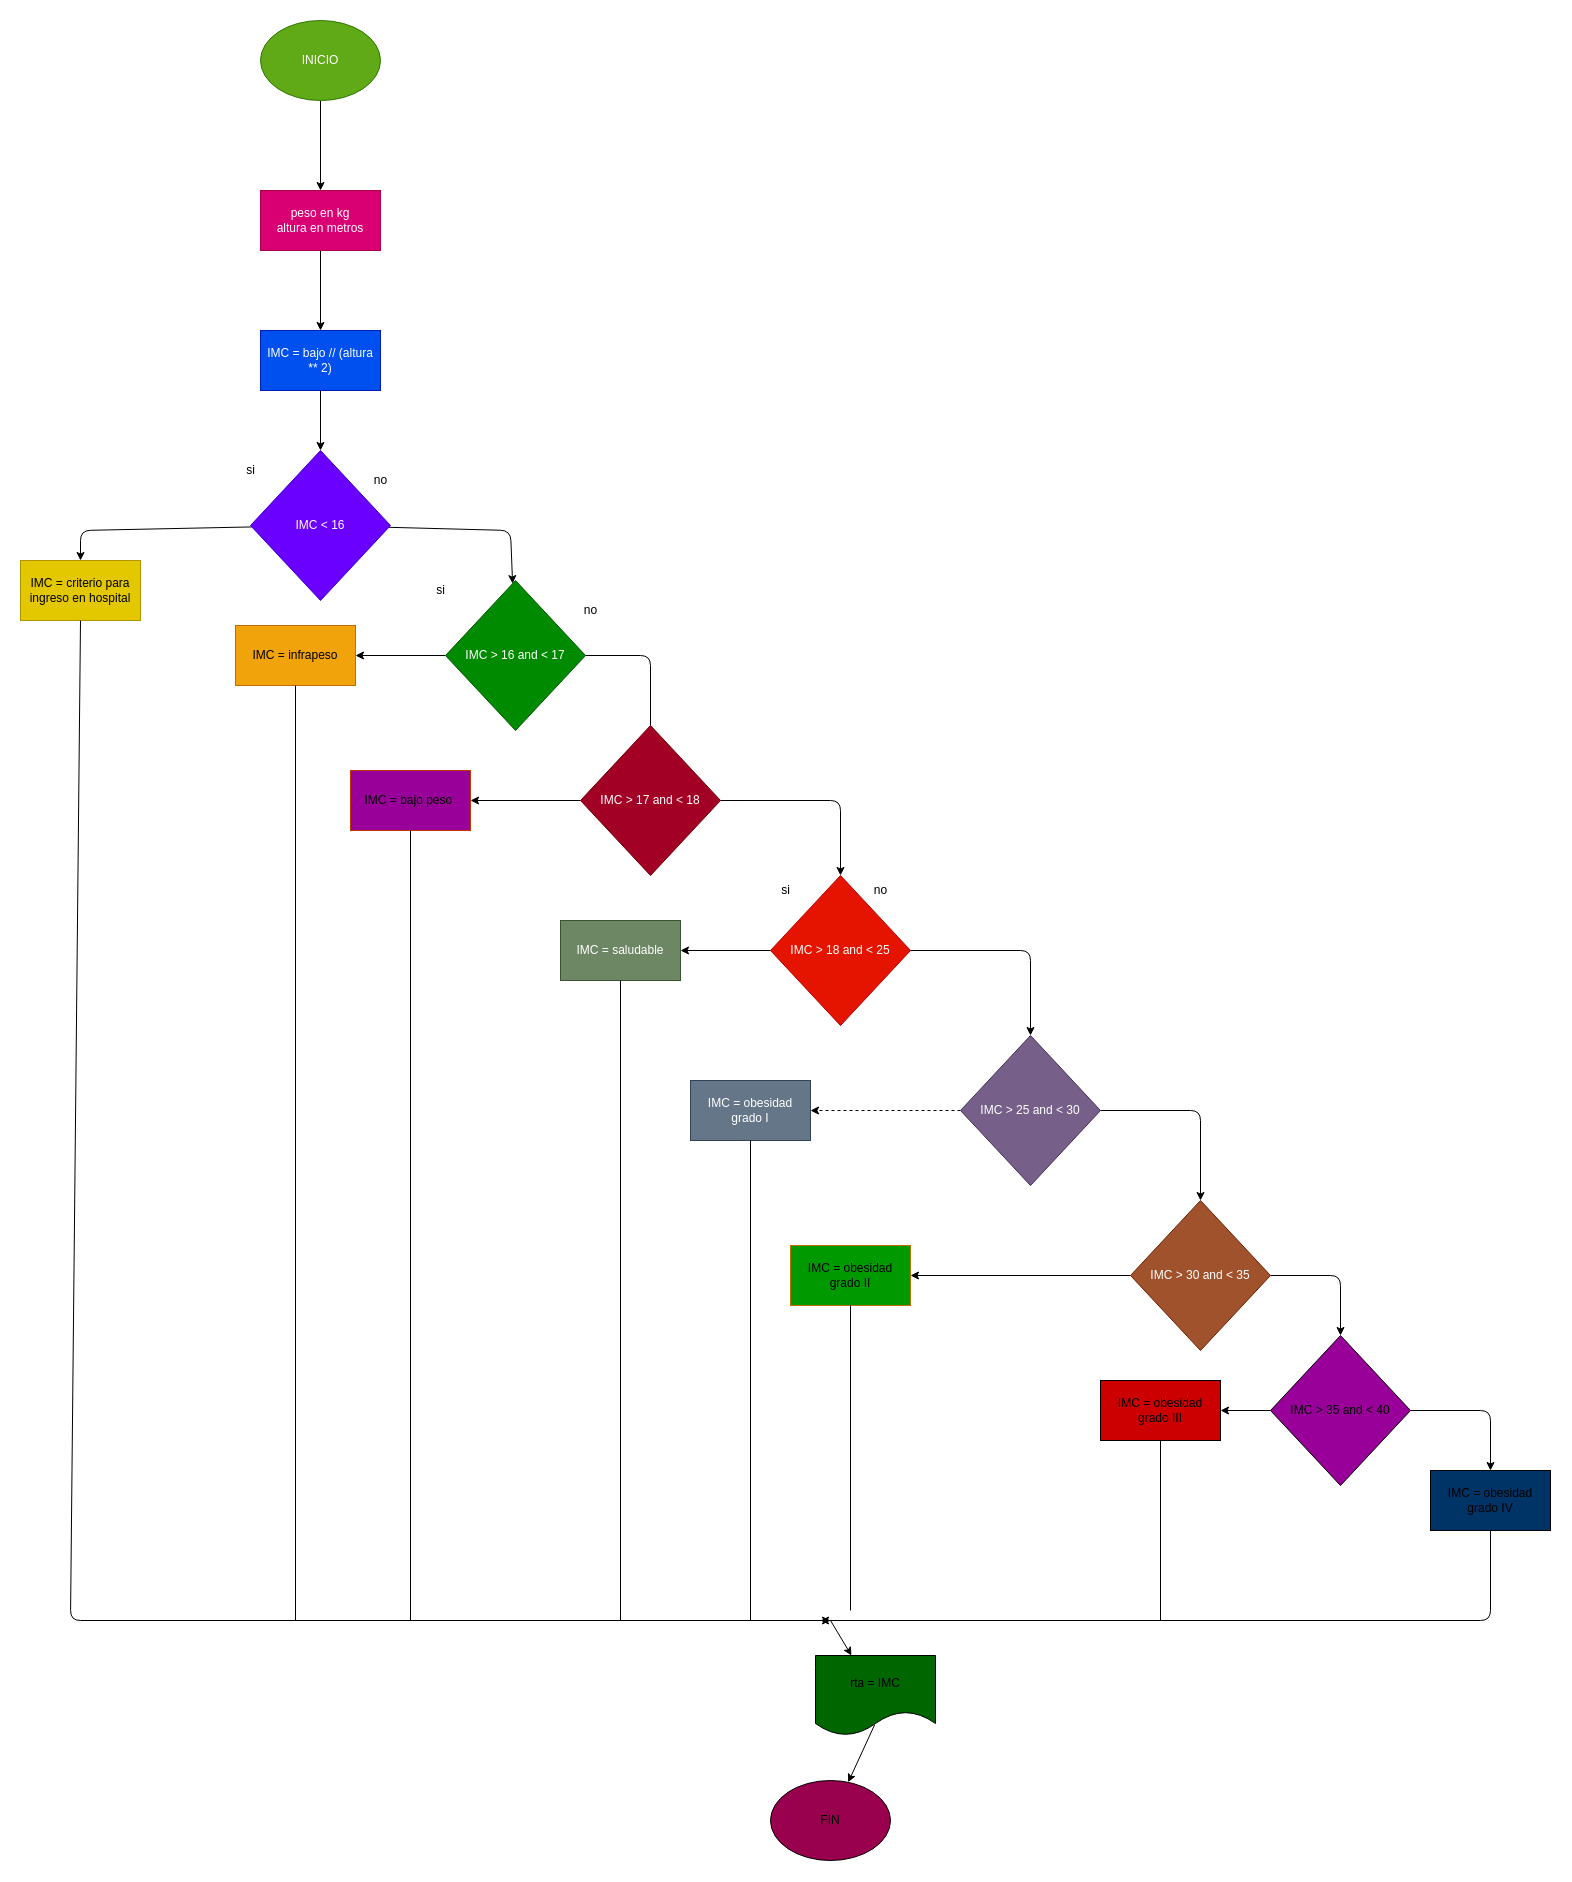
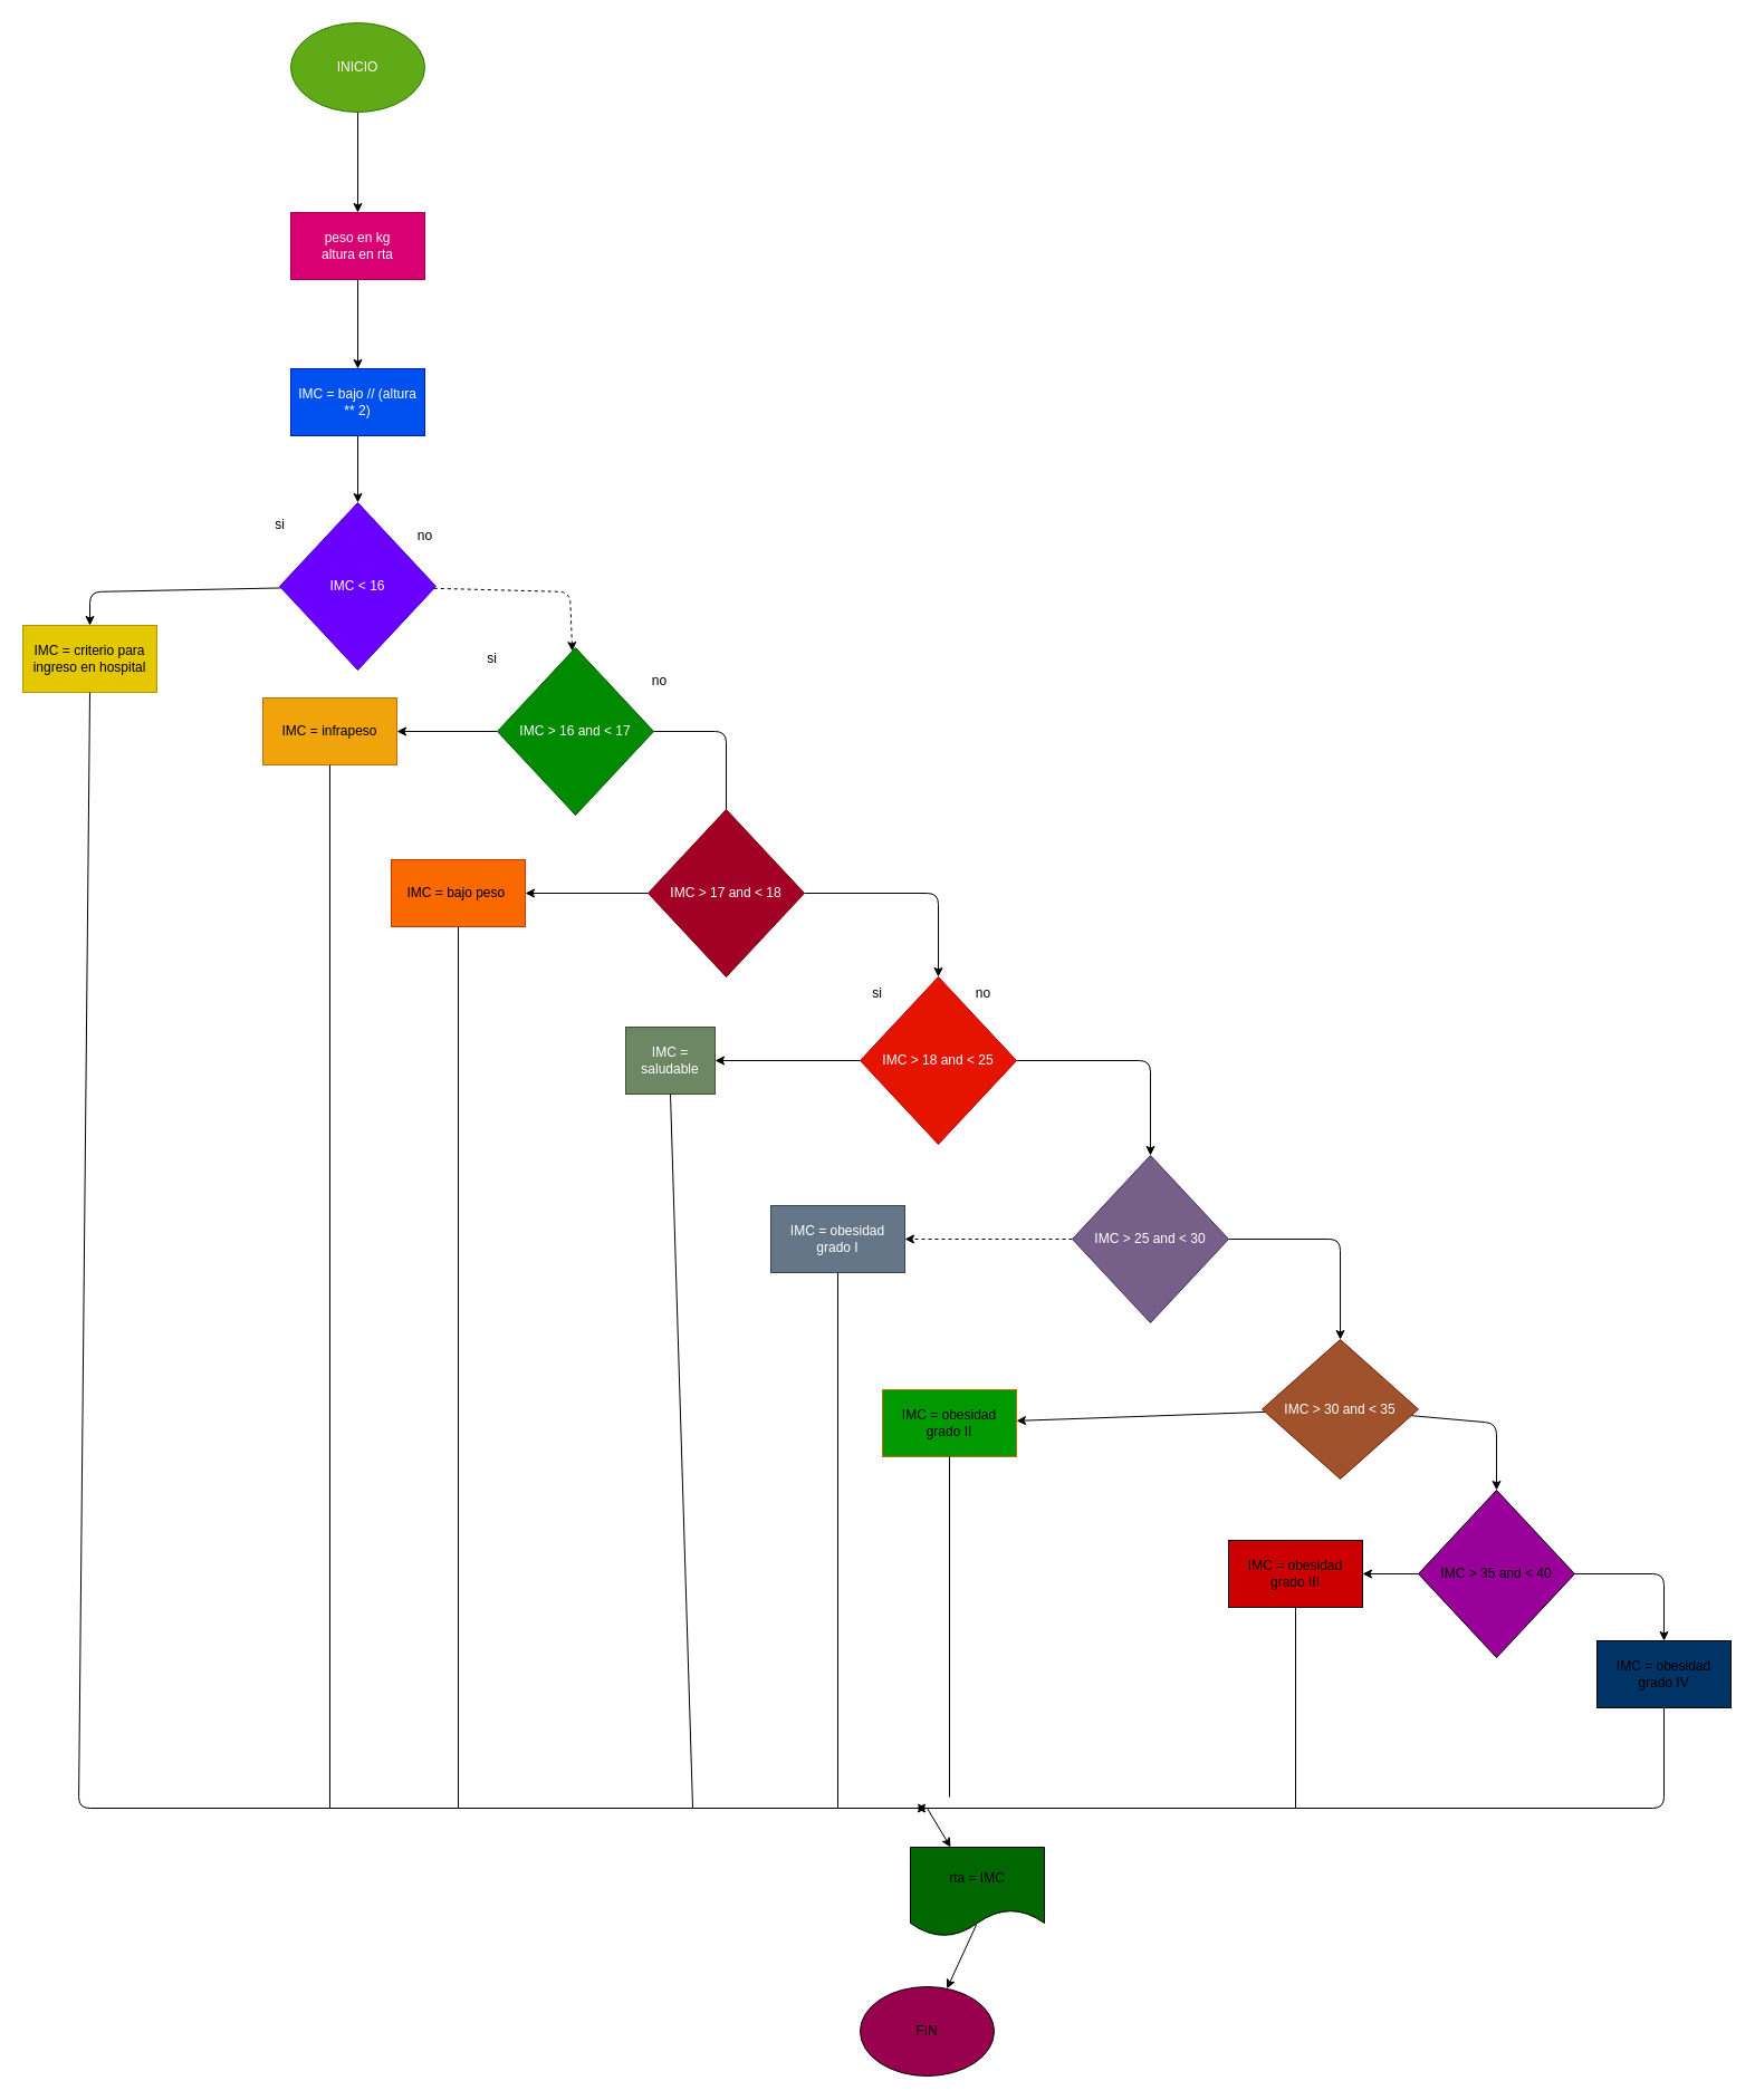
- <mxCell id="5" value="peso en kg&lt;br&gt;altura en metros" style="whiteSpace=wrap;html=1;fillColor=#d80073;fontColor=#ffffff;strokeColor=#A50040;" vertex="1" parent="1"><mxGeometry x="260" y="190" width="120" height="60" as="geometry" /></mxCell>
+ <mxCell id="5" value="peso en kg&lt;br&gt;altura en rta" style="whiteSpace=wrap;html=1;fillColor=#d80073;fontColor=#ffffff;strokeColor=#A50040;" vertex="1" parent="1"><mxGeometry x="260" y="190" width="120" height="60" as="geometry" /></mxCell>
- <mxCell id="9" value="" style="edgeStyle=none;html=1;" edge="1" parent="1" source="10" target="16"><mxGeometry relative="1" as="geometry"><Array as="points"><mxPoint x="510" y="530" /></Array></mxGeometry></mxCell>
+ <mxCell id="9" value="" style="edgeStyle=none;html=1;dashed=1;" edge="1" parent="1" source="10" target="16"><mxGeometry relative="1" as="geometry"><Array as="points"><mxPoint x="510" y="530" /></Array></mxGeometry></mxCell>
- <mxCell id="23" value="IMC = bajo peso&amp;nbsp;" style="whiteSpace=wrap;html=1;fillColor=#990099;fontColor=#000000;strokeColor=#C73500;" vertex="1" parent="1"><mxGeometry x="350" y="770" width="120" height="60" as="geometry" /></mxCell>
+ <mxCell id="23" value="IMC = bajo peso&amp;nbsp;" style="whiteSpace=wrap;html=1;fillColor=#fa6800;fontColor=#000000;strokeColor=#C73500;" vertex="1" parent="1"><mxGeometry x="350" y="770" width="120" height="60" as="geometry" /></mxCell>
- <mxCell id="29" value="IMC = saludable" style="whiteSpace=wrap;html=1;fillColor=#6d8764;fontColor=#ffffff;strokeColor=#3A5431;" vertex="1" parent="1"><mxGeometry x="560" y="920" width="120" height="60" as="geometry" /></mxCell>
+ <mxCell id="29" value="IMC = saludable" style="whiteSpace=wrap;html=1;fillColor=#6d8764;fontColor=#ffffff;strokeColor=#3A5431;" vertex="1" parent="1"><mxGeometry x="560" y="920" width="80" height="60" as="geometry" /></mxCell>
- <mxCell id="36" value="IMC &amp;gt; 30 and &amp;lt; 35" style="rhombus;whiteSpace=wrap;html=1;fillColor=#a0522d;fontColor=#ffffff;strokeColor=#6D1F00;" vertex="1" parent="1"><mxGeometry x="1130" y="1200" width="140" height="150" as="geometry" /></mxCell>
+ <mxCell id="36" value="IMC &amp;gt; 30 and &amp;lt; 35" style="rhombus;whiteSpace=wrap;html=1;fillColor=#a0522d;fontColor=#ffffff;strokeColor=#6D1F00;" vertex="1" parent="1"><mxGeometry x="1130" y="1200" width="140" height="125" as="geometry" /></mxCell>
